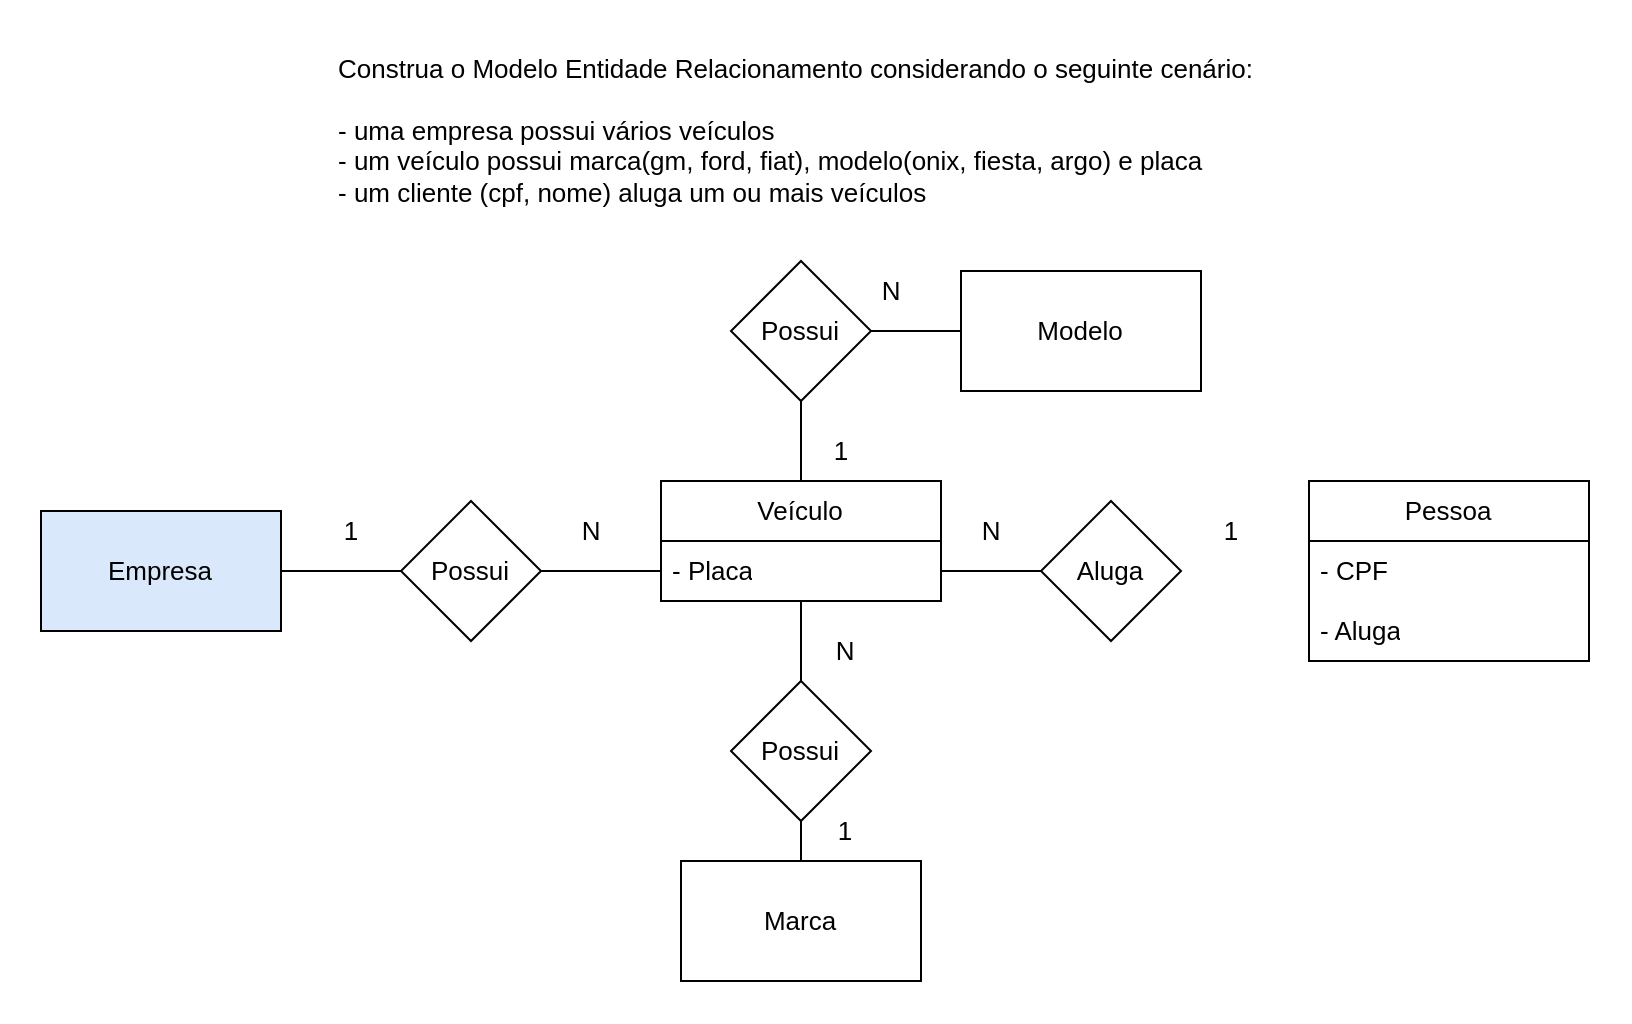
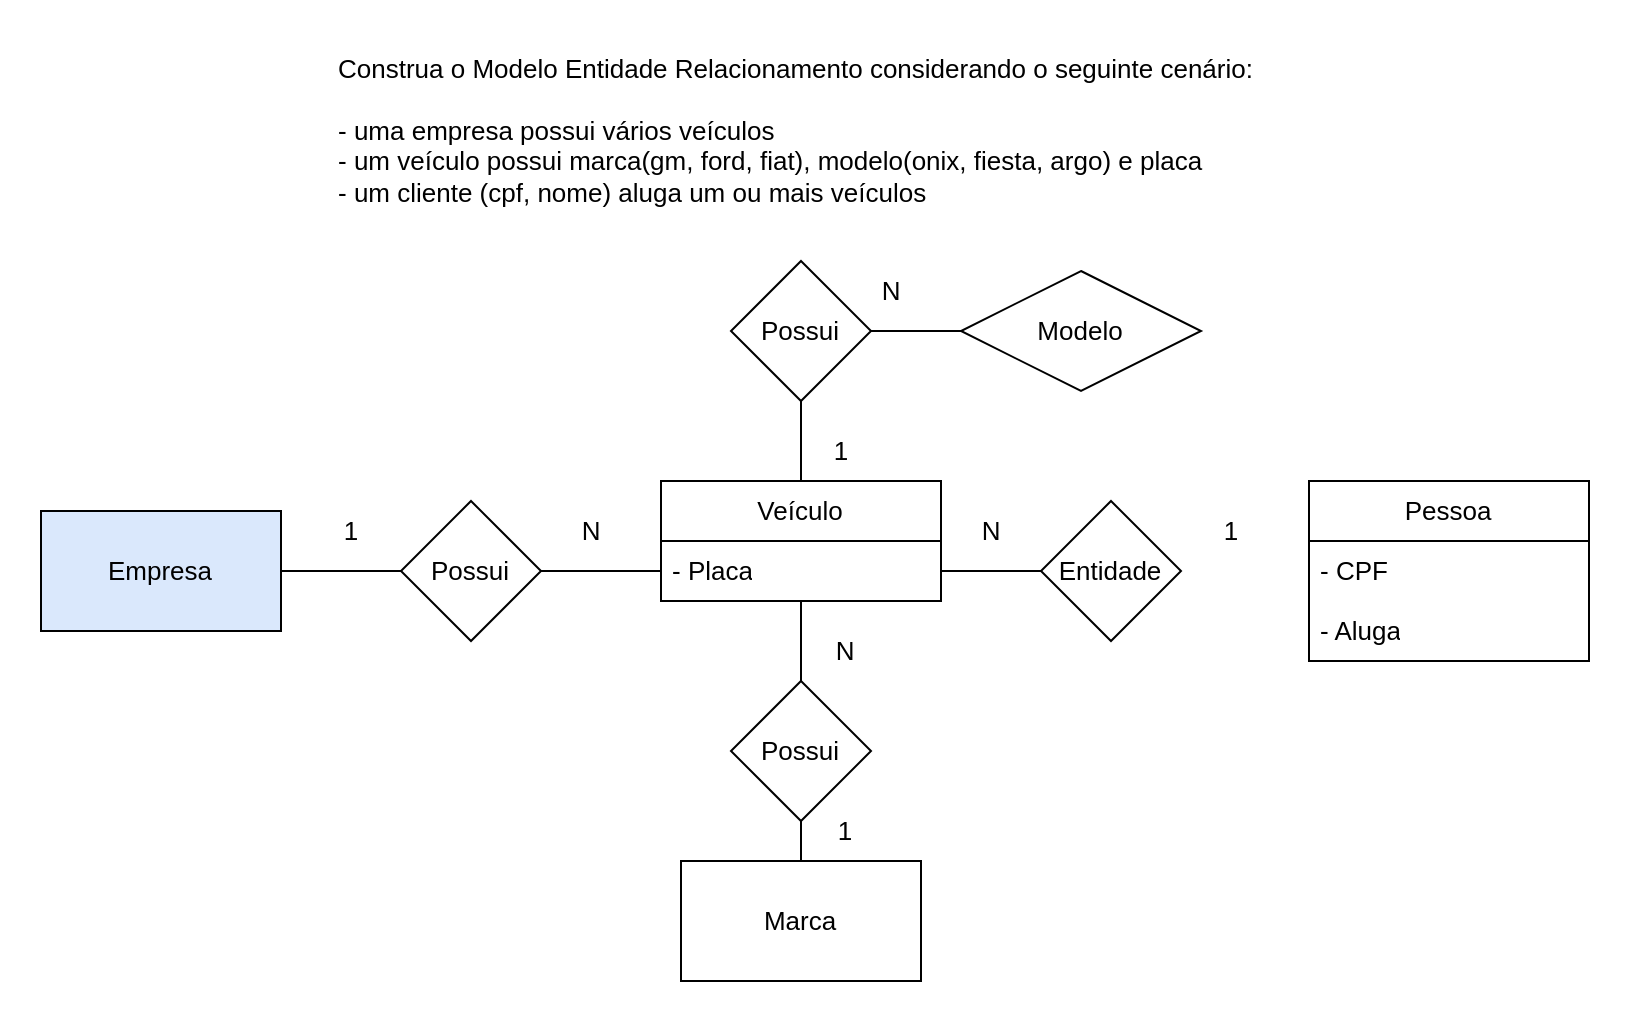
- <mxCell id="18" value="&lt;span style=&quot;font-size: 13px;&quot;&gt;Modelo&lt;/span&gt;" style="rounded=0;whiteSpace=wrap;html=1;" vertex="1" parent="1"><mxGeometry x="480" y="135" width="120" height="60" as="geometry" /></mxCell>
+ <mxCell id="18" value="&lt;span style=&quot;font-size: 13px;&quot;&gt;Modelo&lt;/span&gt;" style="rhombus;whiteSpace=wrap;html=1;" vertex="1" parent="1"><mxGeometry x="480" y="135" width="120" height="60" as="geometry" /></mxCell>
- <mxCell id="13" value="&lt;span style=&quot;font-size: 13px;&quot;&gt;Aluga&lt;/span&gt;" style="rhombus;whiteSpace=wrap;html=1;" parent="1" vertex="1"><mxGeometry x="520" y="250" width="70" height="70" as="geometry" /></mxCell>
+ <mxCell id="13" value="&lt;span style=&quot;font-size: 13px;&quot;&gt;Entidade&lt;/span&gt;" style="rhombus;whiteSpace=wrap;html=1;" parent="1" vertex="1"><mxGeometry x="520" y="250" width="70" height="70" as="geometry" /></mxCell>
